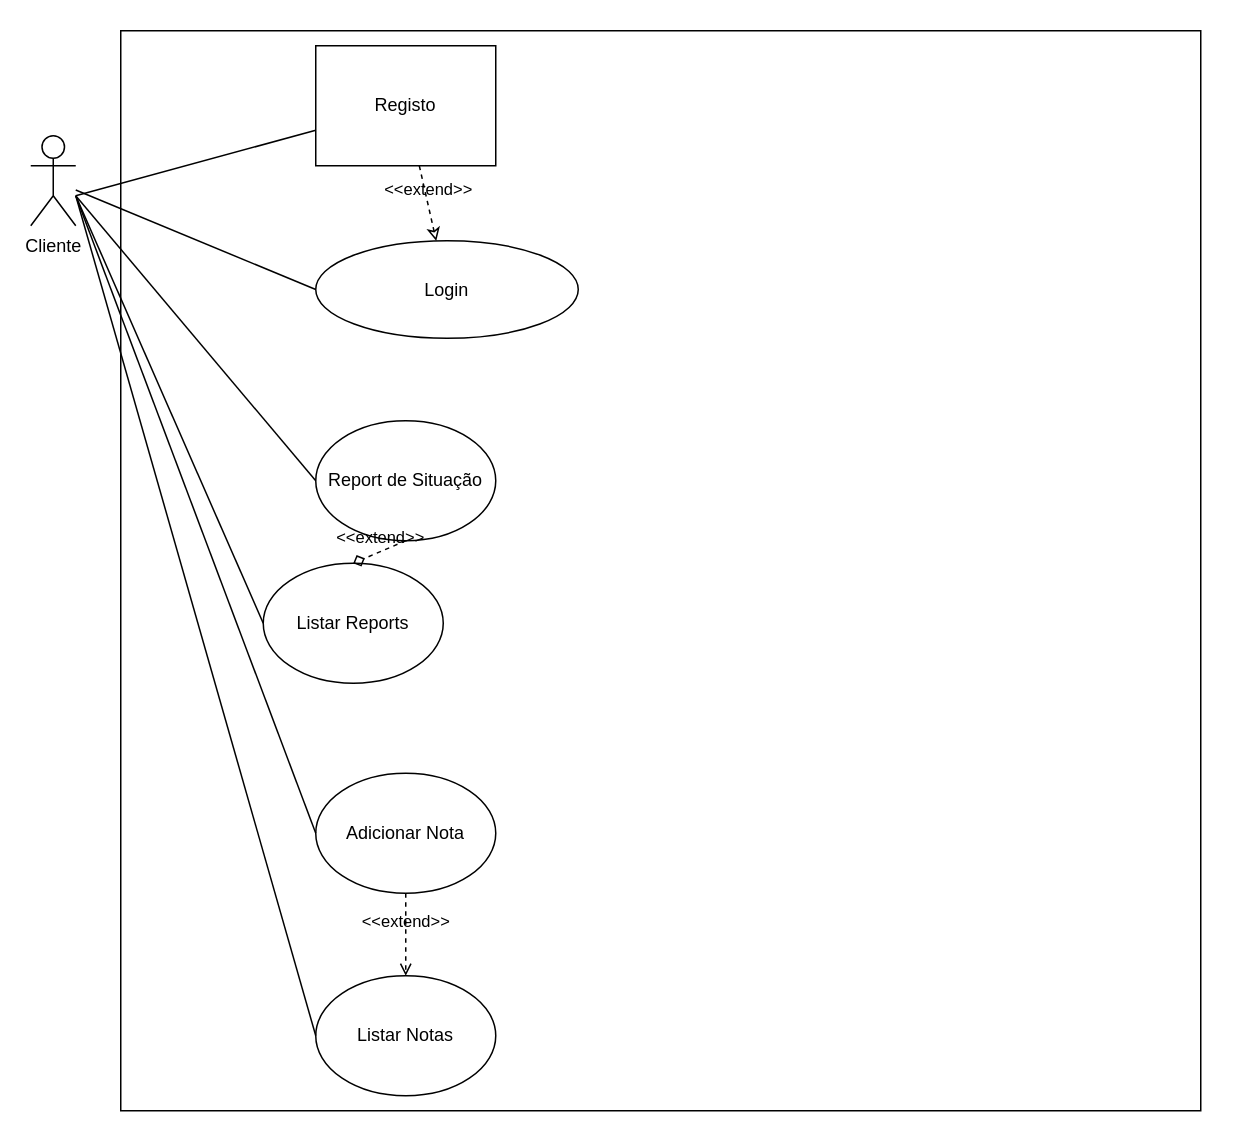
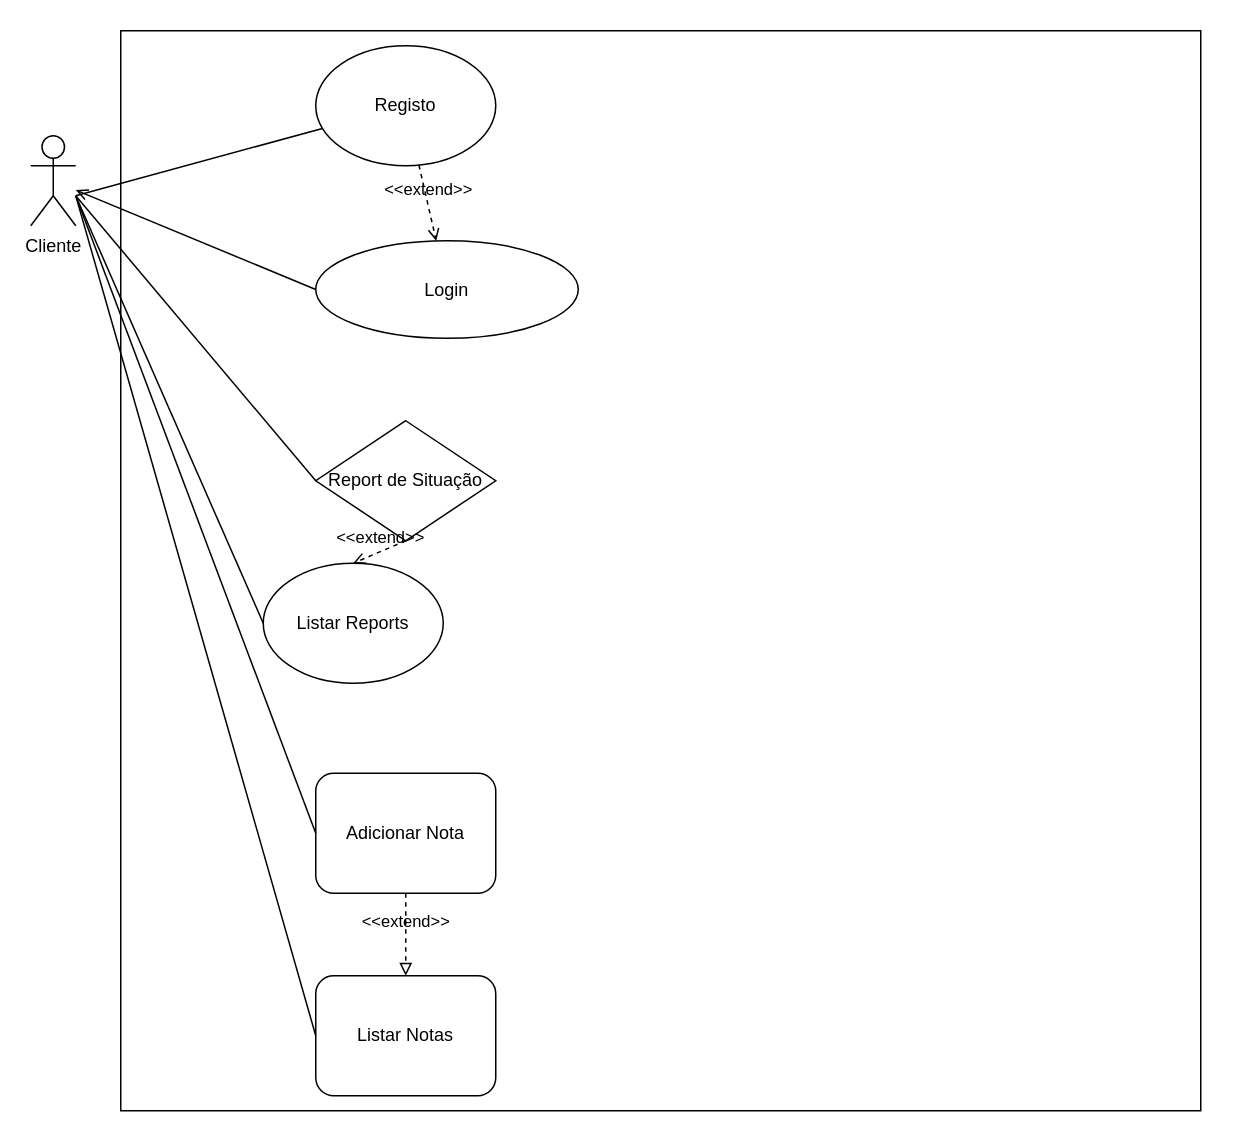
- <mxCell id="4" value="Registo" style="whiteSpace=wrap;html=1;rounded=0;" parent="1" vertex="1"><mxGeometry x="210" y="30" width="120" height="80" as="geometry" /></mxCell>
+ <mxCell id="4" value="Registo" style="ellipse;whiteSpace=wrap;html=1;" parent="1" vertex="1"><mxGeometry x="210" y="30" width="120" height="80" as="geometry" /></mxCell>
- <mxCell id="11" value="" style="endArrow=none;html=1;exitX=0;exitY=0.5;exitDx=0;exitDy=0;" parent="1" source="5" target="2" edge="1"><mxGeometry width="50" height="50" relative="1" as="geometry"><mxPoint x="380" y="360" as="sourcePoint" /><mxPoint x="430" y="310" as="targetPoint" /></mxGeometry></mxCell>
+ <mxCell id="11" value="" style="endArrow=open;html=1;exitX=0;exitY=0.5;exitDx=0;exitDy=0;" parent="1" source="5" target="2" edge="1"><mxGeometry width="50" height="50" relative="1" as="geometry"><mxPoint x="380" y="360" as="sourcePoint" /><mxPoint x="430" y="310" as="targetPoint" /></mxGeometry></mxCell>
- <mxCell id="12" value="&amp;lt;&amp;lt;extend&amp;gt;&amp;gt;" style="html=1;verticalAlign=bottom;labelBackgroundColor=none;endArrow=classic;endFill=0;dashed=1;" parent="1" source="4" target="5" edge="1"><mxGeometry width="160" relative="1" as="geometry"><mxPoint x="320" y="640" as="sourcePoint" /><mxPoint x="480" y="640" as="targetPoint" /></mxGeometry></mxCell>
+ <mxCell id="12" value="&amp;lt;&amp;lt;extend&amp;gt;&amp;gt;" style="html=1;verticalAlign=bottom;labelBackgroundColor=none;endArrow=open;endFill=0;dashed=1;" parent="1" source="4" target="5" edge="1"><mxGeometry width="160" relative="1" as="geometry"><mxPoint x="320" y="640" as="sourcePoint" /><mxPoint x="480" y="640" as="targetPoint" /></mxGeometry></mxCell>
- <mxCell id="6" value="Report de Situação" style="ellipse;whiteSpace=wrap;html=1;" parent="1" vertex="1"><mxGeometry x="210" y="280" width="120" height="80" as="geometry" /></mxCell>
+ <mxCell id="6" value="Report de Situação" style="rhombus;whiteSpace=wrap;html=1;" parent="1" vertex="1"><mxGeometry x="210" y="280" width="120" height="80" as="geometry" /></mxCell>
- <mxCell id="17" value="&amp;lt;&amp;lt;extend&amp;gt;&amp;gt;" style="html=1;verticalAlign=bottom;labelBackgroundColor=none;endArrow=diamond;endFill=0;dashed=1;exitX=0.5;exitY=1;exitDx=0;exitDy=0;entryX=0.5;entryY=0;entryDx=0;entryDy=0;" parent="1" source="6" target="7" edge="1"><mxGeometry width="160" relative="1" as="geometry"><mxPoint x="390" y="330" as="sourcePoint" /><mxPoint x="550" y="330" as="targetPoint" /></mxGeometry></mxCell>
+ <mxCell id="17" value="&amp;lt;&amp;lt;extend&amp;gt;&amp;gt;" style="html=1;verticalAlign=bottom;labelBackgroundColor=none;endArrow=open;endFill=0;dashed=1;exitX=0.5;exitY=1;exitDx=0;exitDy=0;entryX=0.5;entryY=0;entryDx=0;entryDy=0;" parent="1" source="6" target="7" edge="1"><mxGeometry width="160" relative="1" as="geometry"><mxPoint x="390" y="330" as="sourcePoint" /><mxPoint x="550" y="330" as="targetPoint" /></mxGeometry></mxCell>
- <mxCell id="8" value="Adicionar Nota" style="ellipse;whiteSpace=wrap;html=1;" parent="1" vertex="1"><mxGeometry x="210" y="515" width="120" height="80" as="geometry" /></mxCell>
+ <mxCell id="8" value="Adicionar Nota" style="whiteSpace=wrap;html=1;rounded=1;" parent="1" vertex="1"><mxGeometry x="210" y="515" width="120" height="80" as="geometry" /></mxCell>
- <mxCell id="18" value="&amp;lt;&amp;lt;extend&amp;gt;&amp;gt;" style="html=1;verticalAlign=bottom;labelBackgroundColor=none;endArrow=open;endFill=0;dashed=1;exitX=0.5;exitY=1;exitDx=0;exitDy=0;entryX=0.5;entryY=0;entryDx=0;entryDy=0;" parent="1" source="8" target="9" edge="1"><mxGeometry width="160" relative="1" as="geometry"><mxPoint x="360" y="580" as="sourcePoint" /><mxPoint x="520" y="580" as="targetPoint" /></mxGeometry></mxCell>
+ <mxCell id="18" value="&amp;lt;&amp;lt;extend&amp;gt;&amp;gt;" style="html=1;verticalAlign=bottom;labelBackgroundColor=none;endArrow=block;endFill=0;dashed=1;exitX=0.5;exitY=1;exitDx=0;exitDy=0;entryX=0.5;entryY=0;entryDx=0;entryDy=0;" parent="1" source="8" target="9" edge="1"><mxGeometry width="160" relative="1" as="geometry"><mxPoint x="360" y="580" as="sourcePoint" /><mxPoint x="520" y="580" as="targetPoint" /></mxGeometry></mxCell>
- <mxCell id="9" value="Listar Notas" style="ellipse;whiteSpace=wrap;html=1;" parent="1" vertex="1"><mxGeometry x="210" y="650" width="120" height="80" as="geometry" /></mxCell>
+ <mxCell id="9" value="Listar Notas" style="whiteSpace=wrap;html=1;rounded=1;" parent="1" vertex="1"><mxGeometry x="210" y="650" width="120" height="80" as="geometry" /></mxCell>
